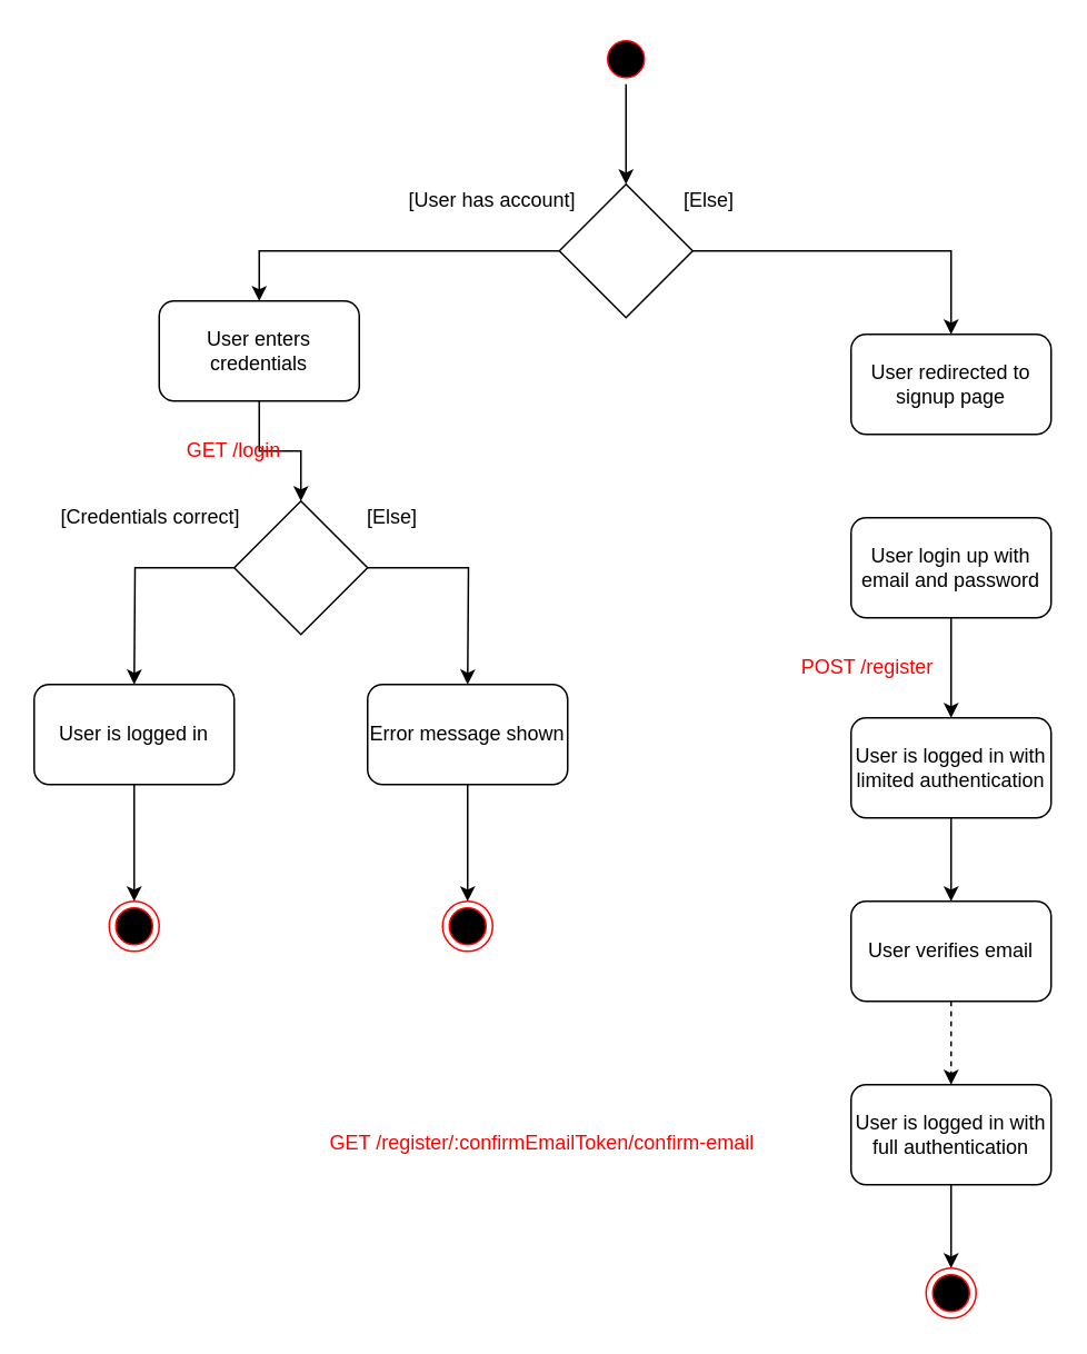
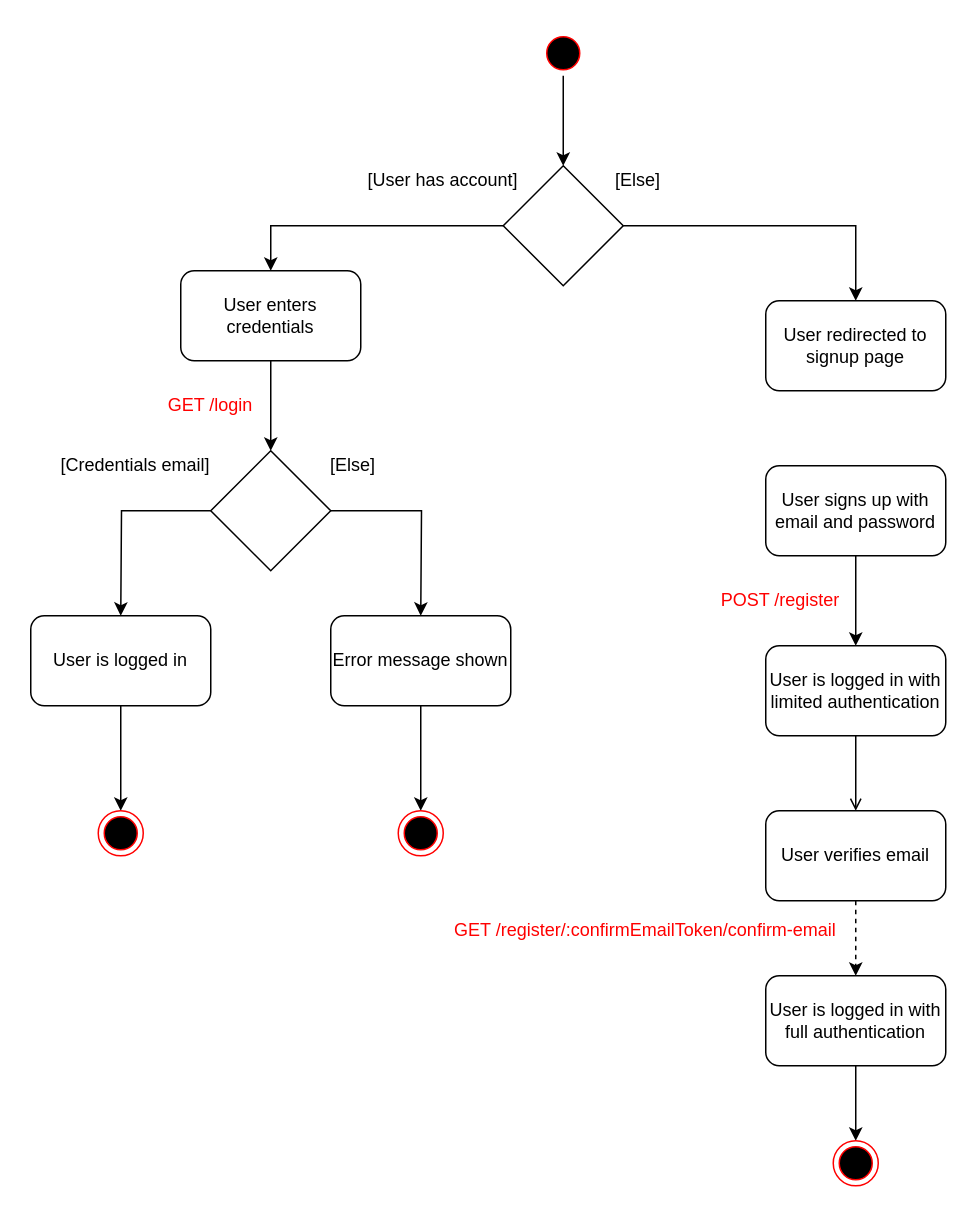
- <mxCell id="9" value="User enters credentials" style="rounded=1;whiteSpace=wrap;html=1;" vertex="1" parent="1"><mxGeometry x="95" y="180" width="120" height="60" as="geometry" /></mxCell>
+ <mxCell id="9" value="User enters credentials" style="rounded=1;whiteSpace=wrap;html=1;" vertex="1" parent="1"><mxGeometry x="120" y="180" width="120" height="60" as="geometry" /></mxCell>
- <mxCell id="18" value="[Credentials correct]" style="text;html=1;strokeColor=none;fillColor=none;align=center;verticalAlign=middle;whiteSpace=wrap;rounded=0;" vertex="1" parent="1"><mxGeometry x="30" y="300" width="120" height="20" as="geometry" /></mxCell>
+ <mxCell id="18" value="[Credentials email]" style="text;html=1;strokeColor=none;fillColor=none;align=center;verticalAlign=middle;whiteSpace=wrap;rounded=0;" vertex="1" parent="1"><mxGeometry x="30" y="300" width="120" height="20" as="geometry" /></mxCell>
- <mxCell id="24" value="User login up with email and password" style="rounded=1;whiteSpace=wrap;html=1;" vertex="1" parent="1"><mxGeometry x="510" y="310" width="120" height="60" as="geometry" /></mxCell>
+ <mxCell id="24" value="User signs up with email and password" style="rounded=1;whiteSpace=wrap;html=1;" vertex="1" parent="1"><mxGeometry x="510" y="310" width="120" height="60" as="geometry" /></mxCell>
- <mxCell id="25" style="edgeStyle=orthogonalEdgeStyle;rounded=0;orthogonalLoop=1;jettySize=auto;html=1;entryX=0.5;entryY=0;entryDx=0;entryDy=0;" edge="1" parent="1" source="26" target="28"><mxGeometry relative="1" as="geometry" /></mxCell>
+ <mxCell id="25" style="edgeStyle=orthogonalEdgeStyle;rounded=0;orthogonalLoop=1;jettySize=auto;html=1;entryX=0.5;entryY=0;entryDx=0;entryDy=0;endArrow=open;" edge="1" parent="1" source="26" target="28"><mxGeometry relative="1" as="geometry" /></mxCell>
- <mxCell id="34" value="GET /register/:confirmEmailToken/confirm-email" style="text;html=1;strokeColor=none;fillColor=none;align=center;verticalAlign=middle;whiteSpace=wrap;rounded=0;fontColor=#FF0000;" vertex="1" parent="1"><mxGeometry x="190" y="675" width="270" height="20" as="geometry" /></mxCell>
+ <mxCell id="34" value="GET /register/:confirmEmailToken/confirm-email" style="text;html=1;strokeColor=none;fillColor=none;align=center;verticalAlign=middle;whiteSpace=wrap;rounded=0;fontColor=#FF0000;" vertex="1" parent="1"><mxGeometry x="295" y="610" width="270" height="20" as="geometry" /></mxCell>
